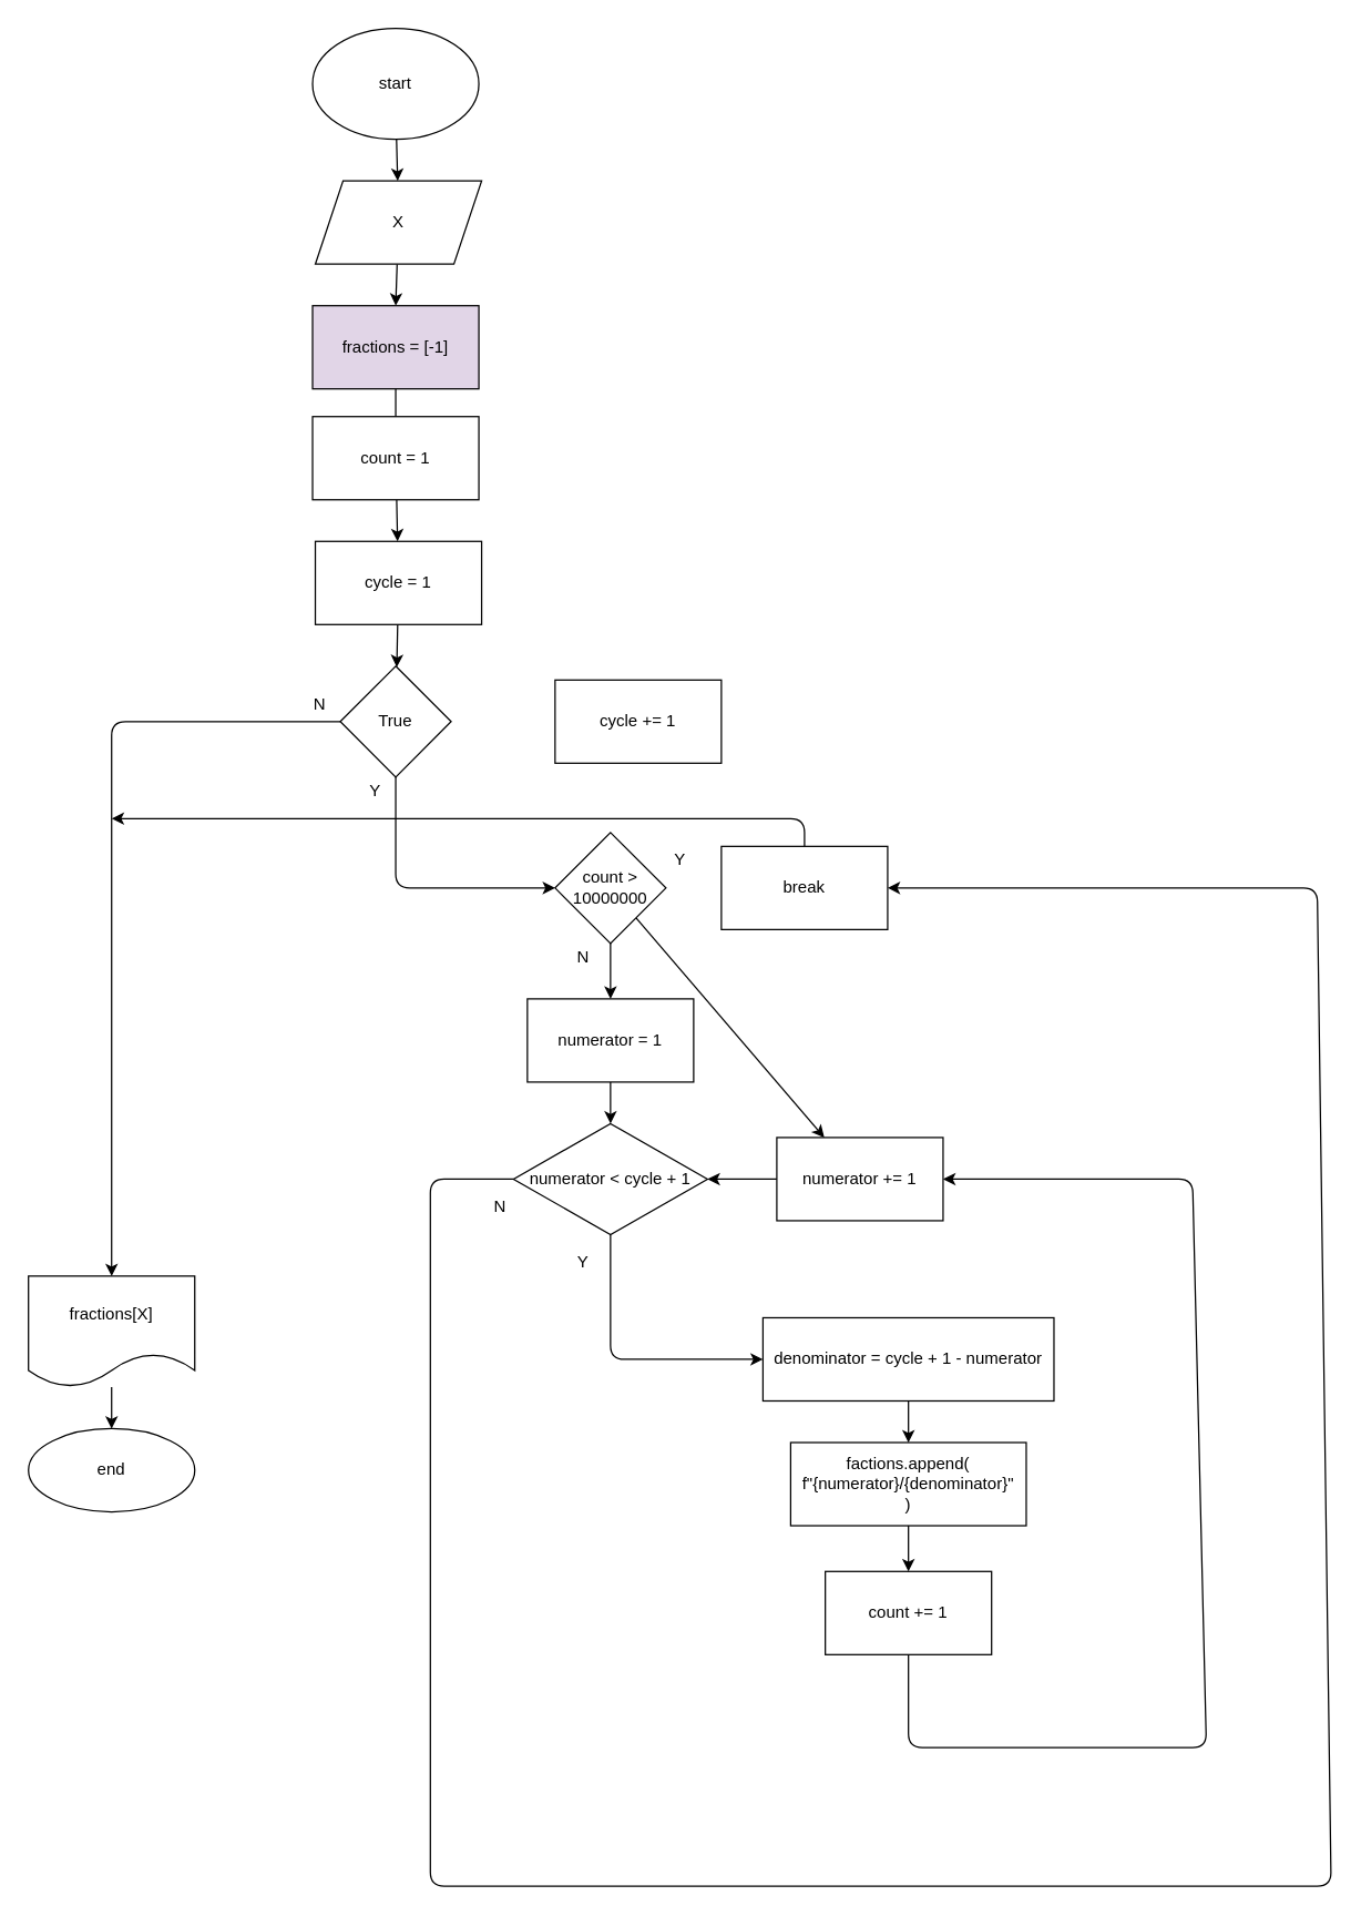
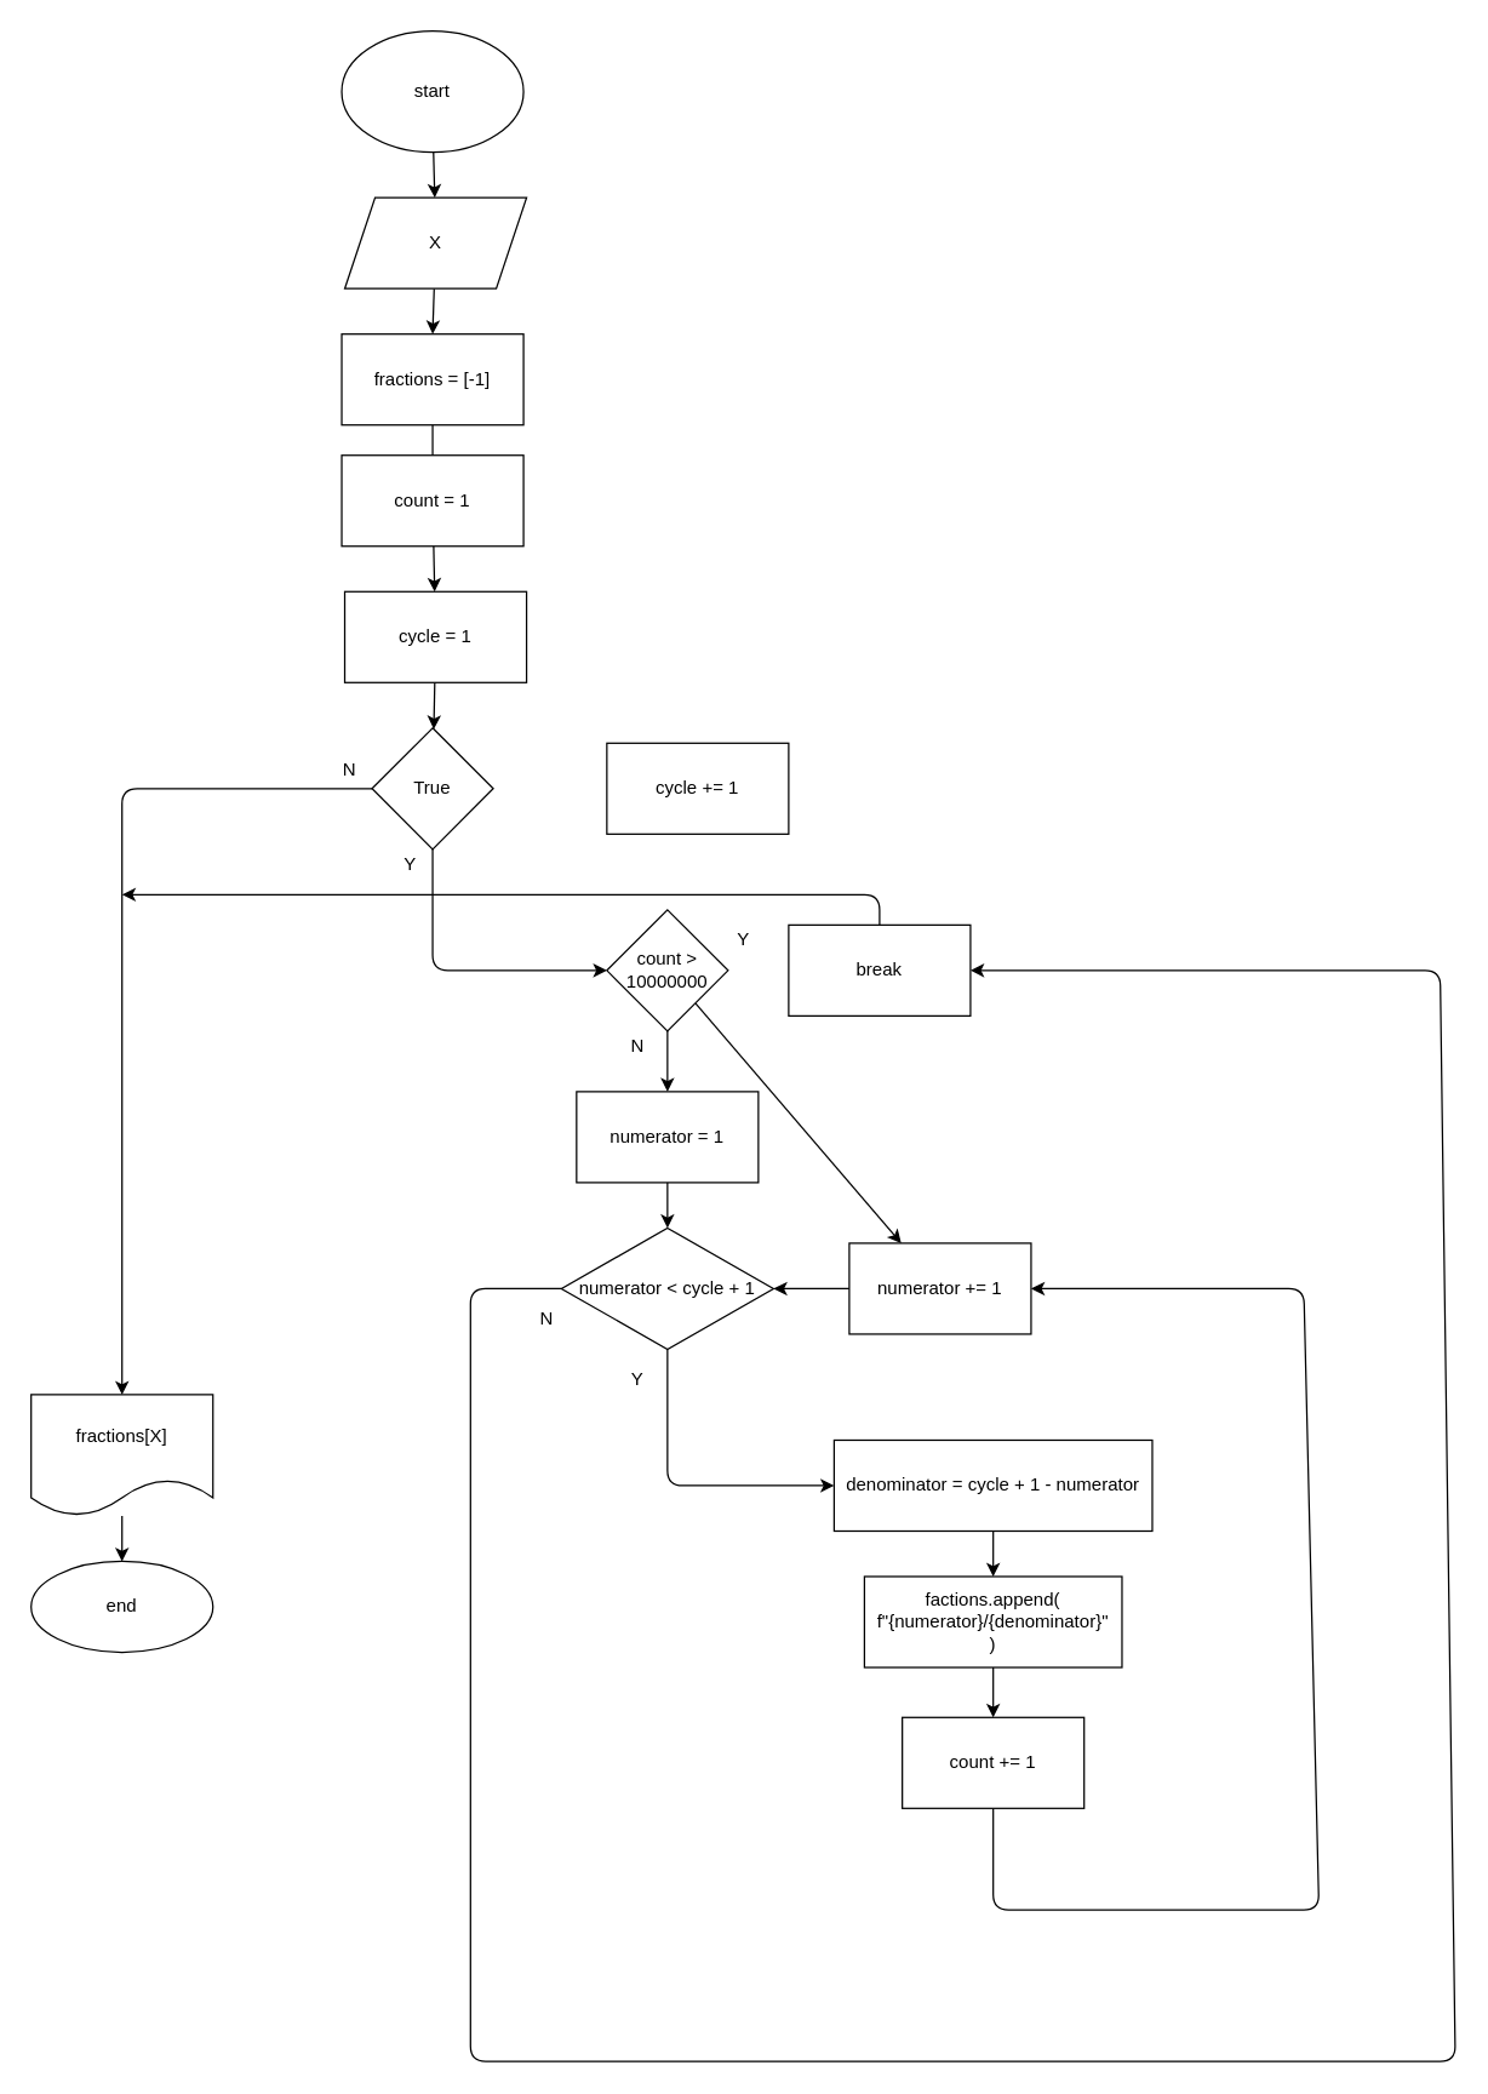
- <mxCell id="5" value="fractions = [-1]" style="whiteSpace=wrap;html=1;fillColor=#e1d5e7;" vertex="1" parent="1"><mxGeometry x="225" y="220" width="120" height="60" as="geometry" /></mxCell>
+ <mxCell id="5" value="fractions = [-1]" style="whiteSpace=wrap;html=1;" vertex="1" parent="1"><mxGeometry x="225" y="220" width="120" height="60" as="geometry" /></mxCell>
